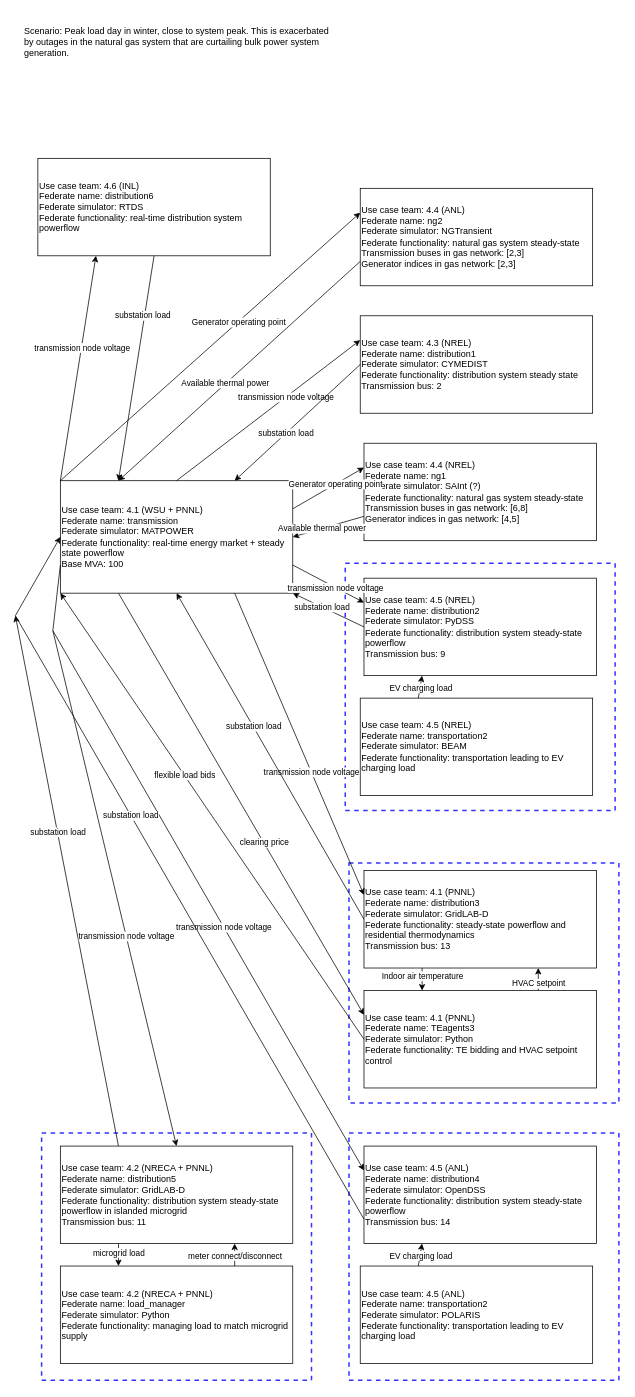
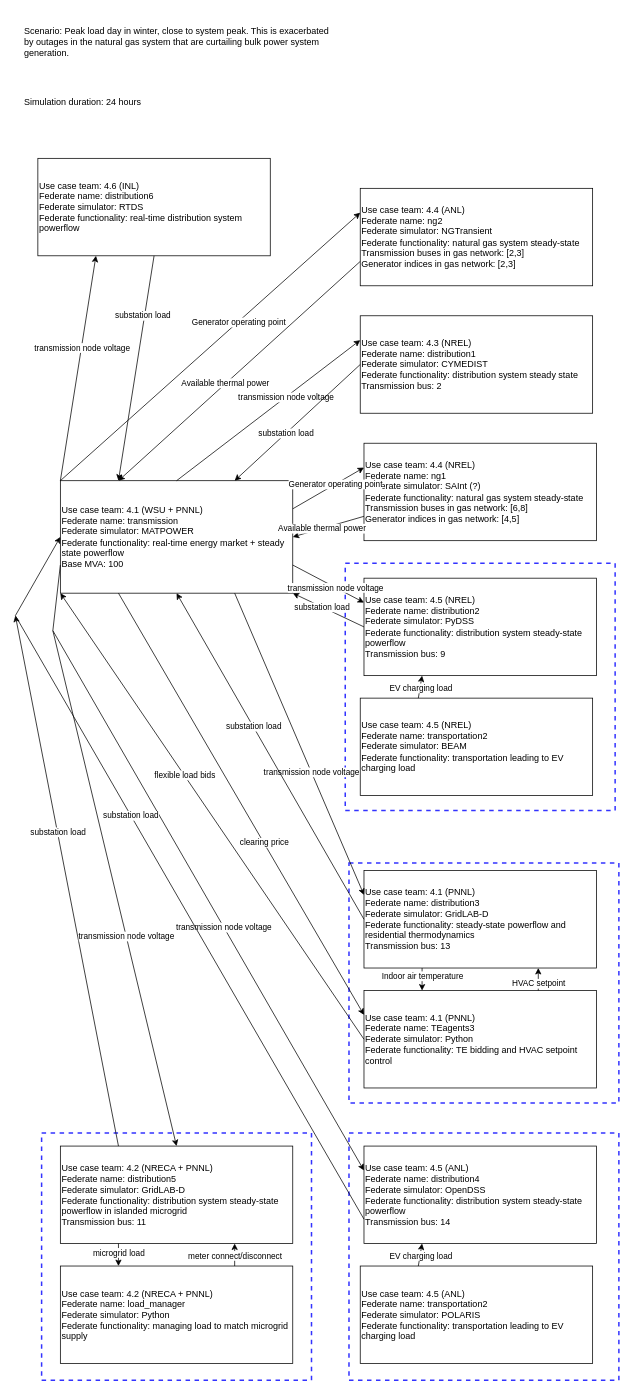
+ <mxCell id="53" value="&lt;span style=&quot;&quot;&gt;Simulation duration: 24 hours&lt;br&gt;&lt;/span&gt;" style="text;html=1;strokeColor=none;fillColor=none;align=left;verticalAlign=middle;whiteSpace=wrap;rounded=0;dashed=1;" parent="1" vertex="1"><mxGeometry x="30" y="100" width="410" height="70" as="geometry" /></mxCell>
